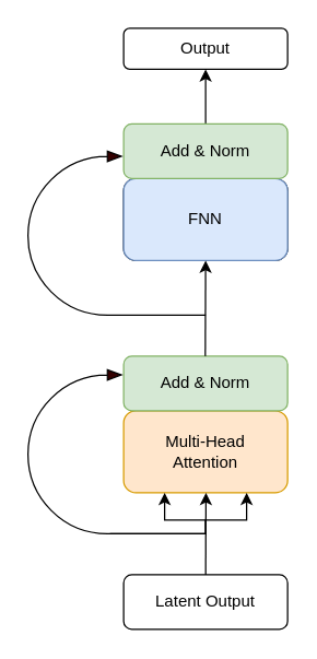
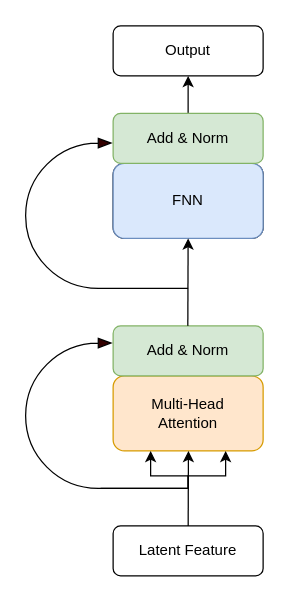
- <mxCell id="12" value="Output" style="rounded=1;whiteSpace=wrap;html=1;" vertex="1" parent="1"><mxGeometry x="90" y="20" width="120" height="30" as="geometry" /></mxCell>
+ <mxCell id="12" value="Output" style="rounded=1;whiteSpace=wrap;html=1;" vertex="1" parent="1"><mxGeometry x="90" y="20" width="120" height="40" as="geometry" /></mxCell>
- <mxCell id="15" value="Latent Output" style="rounded=1;whiteSpace=wrap;html=1;" vertex="1" parent="1"><mxGeometry x="90" y="420" width="120" height="40" as="geometry" /></mxCell>
+ <mxCell id="15" value="Latent Feature" style="rounded=1;whiteSpace=wrap;html=1;" vertex="1" parent="1"><mxGeometry x="90" y="420" width="120" height="40" as="geometry" /></mxCell>
